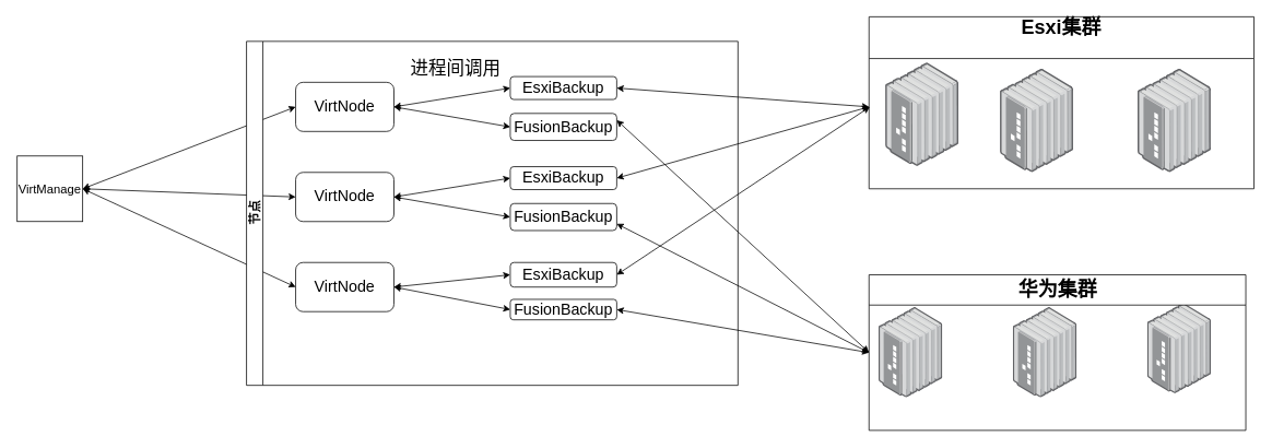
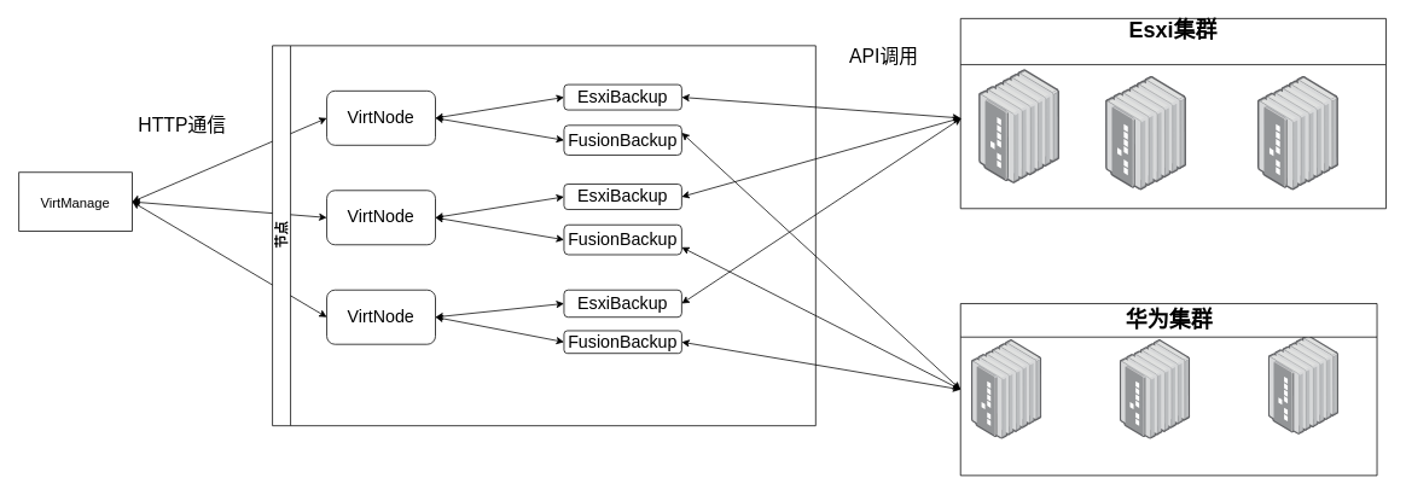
+ <mxCell id="40" value="API调用&lt;br&gt;" style="text;html=1;resizable=0;autosize=1;align=center;verticalAlign=middle;points=[];fillColor=none;strokeColor=none;rounded=0;fontSize=21;" vertex="1" parent="1"><mxGeometry x="930" y="46.5" width="90" height="30" as="geometry" /></mxCell>
- <mxCell id="38" value="进程间调用&lt;br style=&quot;font-size: 22px;&quot;&gt;" style="text;html=1;resizable=0;autosize=1;align=center;verticalAlign=middle;points=[];fillColor=none;strokeColor=none;rounded=0;fontSize=22;" vertex="1" parent="37"><mxGeometry x="210" y="24" width="90" height="20" as="geometry" /></mxCell>
+ <mxCell id="39" value="HTTP通信" style="text;html=1;resizable=0;autosize=1;align=center;verticalAlign=middle;points=[];fillColor=none;strokeColor=none;rounded=0;fontSize=21;" vertex="1" parent="1"><mxGeometry x="160" y="128" width="80" height="20" as="geometry" /></mxCell>
- <mxCell id="2" value="VirtManage" style="whiteSpace=wrap;html=1;aspect=fixed;fontSize=15;" vertex="1" parent="1"><mxGeometry x="20" y="190" width="80" height="80" as="geometry" /></mxCell>
+ <mxCell id="2" value="VirtManage" style="whiteSpace=wrap;html=1;aspect=fixed;fontSize=15;" vertex="1" parent="1"><mxGeometry x="20" y="190" width="125" height="65" as="geometry" /></mxCell>
